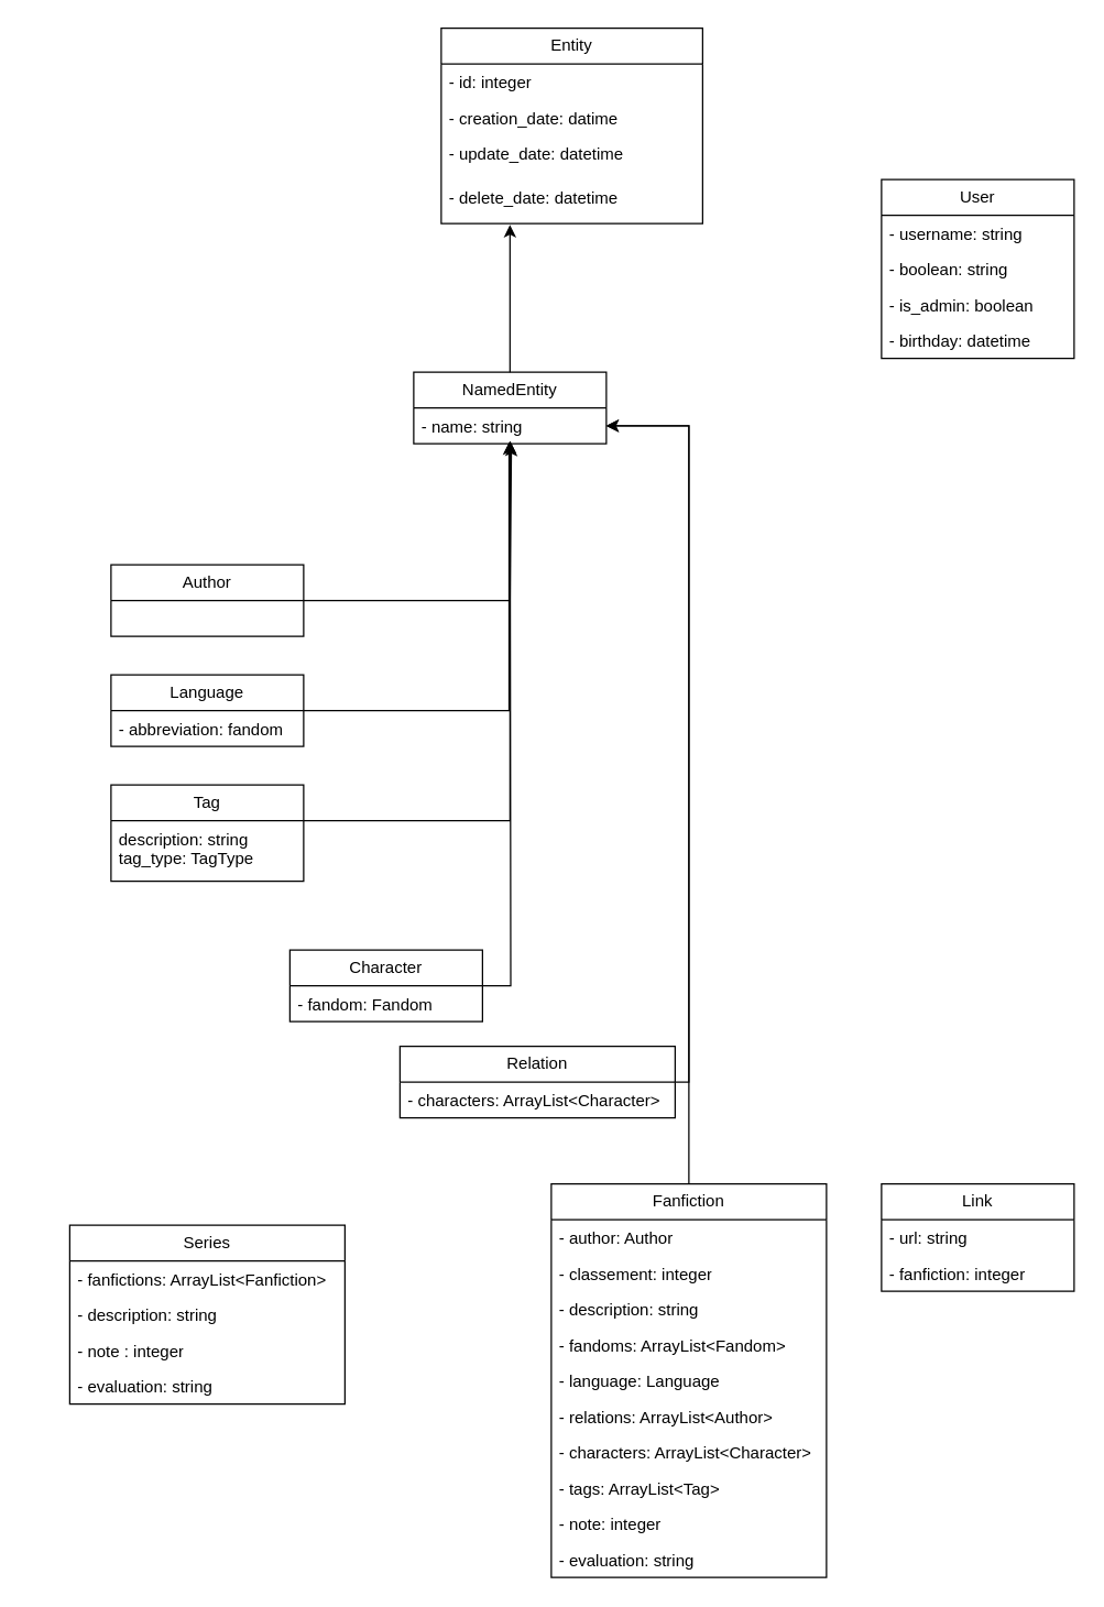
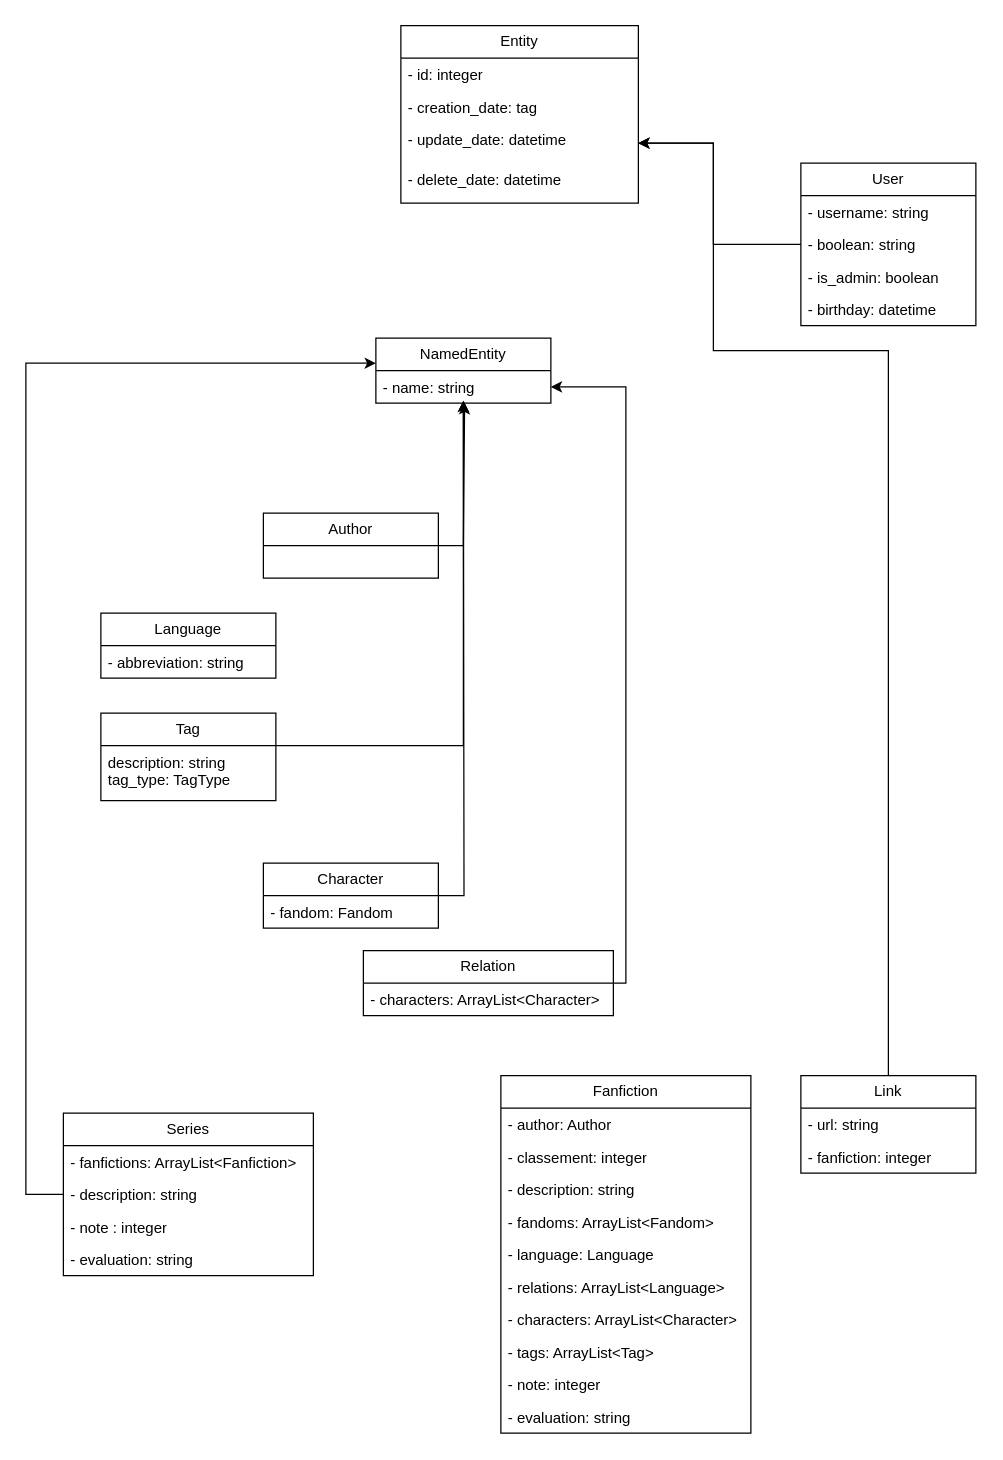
- <mxCell id="4" value="- creation_date: datime" style="text;strokeColor=none;fillColor=none;align=left;verticalAlign=top;spacingLeft=4;spacingRight=4;overflow=hidden;rotatable=0;points=[[0,0.5],[1,0.5]];portConstraint=eastwest;whiteSpace=wrap;html=1;" vertex="1" parent="2"><mxGeometry y="52" width="190" height="26" as="geometry" /></mxCell>
+ <mxCell id="4" value="- creation_date: tag" style="text;strokeColor=none;fillColor=none;align=left;verticalAlign=top;spacingLeft=4;spacingRight=4;overflow=hidden;rotatable=0;points=[[0,0.5],[1,0.5]];portConstraint=eastwest;whiteSpace=wrap;html=1;" vertex="1" parent="2"><mxGeometry y="52" width="190" height="26" as="geometry" /></mxCell>
+ <mxCell id="12" value="" style="edgeStyle=orthogonalEdgeStyle;rounded=0;orthogonalLoop=1;jettySize=auto;html=1;" edge="1" parent="1" source="9" target="5"><mxGeometry relative="1" as="geometry"><Array as="points"><mxPoint x="570" y="195" /><mxPoint x="570" y="114" /></Array></mxGeometry></mxCell>
- <mxCell id="20" style="edgeStyle=orthogonalEdgeStyle;rounded=0;orthogonalLoop=1;jettySize=auto;html=1;entryX=0.263;entryY=1.031;entryDx=0;entryDy=0;entryPerimeter=0;" edge="1" parent="1" source="13" target="6"><mxGeometry relative="1" as="geometry" /></mxCell>
- <mxCell id="15" value="Author" style="swimlane;fontStyle=0;childLayout=stackLayout;horizontal=1;startSize=26;fillColor=none;horizontalStack=0;resizeParent=1;resizeParentMax=0;resizeLast=0;collapsible=1;marginBottom=0;whiteSpace=wrap;html=1;" vertex="1" parent="1"><mxGeometry x="80" y="410" width="140" height="52" as="geometry" /></mxCell>
+ <mxCell id="15" value="Author" style="swimlane;fontStyle=0;childLayout=stackLayout;horizontal=1;startSize=26;fillColor=none;horizontalStack=0;resizeParent=1;resizeParentMax=0;resizeLast=0;collapsible=1;marginBottom=0;whiteSpace=wrap;html=1;" vertex="1" parent="1"><mxGeometry x="210" y="410" width="140" height="52" as="geometry" /></mxCell>
+ <mxCell id="40" style="edgeStyle=orthogonalEdgeStyle;rounded=0;orthogonalLoop=1;jettySize=auto;html=1;entryX=1;entryY=0.5;entryDx=0;entryDy=0;exitX=0.5;exitY=0;exitDx=0;exitDy=0;" edge="1" parent="1" source="41" target="5"><mxGeometry relative="1" as="geometry"><Array as="points"><mxPoint x="710" y="280" /><mxPoint x="570" y="280" /><mxPoint x="570" y="114" /></Array></mxGeometry></mxCell>
+ <mxCell id="49" style="edgeStyle=orthogonalEdgeStyle;rounded=0;orthogonalLoop=1;jettySize=auto;html=1;entryX=0;entryY=0.385;entryDx=0;entryDy=0;entryPerimeter=0;" edge="1" parent="1" source="44" target="13"><mxGeometry relative="1" as="geometry"><Array as="points"><mxPoint x="20" y="955" /><mxPoint x="20" y="290" /></Array></mxGeometry></mxCell>
- <mxCell id="22" style="edgeStyle=orthogonalEdgeStyle;rounded=0;orthogonalLoop=1;jettySize=auto;html=1;entryX=0.495;entryY=0.962;entryDx=0;entryDy=0;entryPerimeter=0;" edge="1" parent="1" source="16" target="14"><mxGeometry relative="1" as="geometry"><Array as="points"><mxPoint x="370" y="516" /><mxPoint x="370" y="321" /></Array></mxGeometry></mxCell>
- <mxCell id="17" value="- abbreviation: fandom" style="text;strokeColor=none;fillColor=none;align=left;verticalAlign=top;spacingLeft=4;spacingRight=4;overflow=hidden;rotatable=0;points=[[0,0.5],[1,0.5]];portConstraint=eastwest;whiteSpace=wrap;html=1;" vertex="1" parent="16"><mxGeometry y="26" width="140" height="26" as="geometry" /></mxCell>
+ <mxCell id="17" value="- abbreviation: string" style="text;strokeColor=none;fillColor=none;align=left;verticalAlign=top;spacingLeft=4;spacingRight=4;overflow=hidden;rotatable=0;points=[[0,0.5],[1,0.5]];portConstraint=eastwest;whiteSpace=wrap;html=1;" vertex="1" parent="16"><mxGeometry y="26" width="140" height="26" as="geometry" /></mxCell>
- <mxCell id="28" style="edgeStyle=orthogonalEdgeStyle;rounded=0;orthogonalLoop=1;jettySize=auto;html=1;entryX=1;entryY=0.5;entryDx=0;entryDy=0;" edge="1" parent="1" source="29" target="14"><mxGeometry relative="1" as="geometry" /></mxCell>
- <mxCell id="35" value="- relations: ArrayList&amp;lt;Author&amp;gt;" style="text;strokeColor=none;fillColor=none;align=left;verticalAlign=top;spacingLeft=4;spacingRight=4;overflow=hidden;rotatable=0;points=[[0,0.5],[1,0.5]];portConstraint=eastwest;whiteSpace=wrap;html=1;" vertex="1" parent="29"><mxGeometry y="156" width="200" height="26" as="geometry" /></mxCell>
+ <mxCell id="35" value="- relations: ArrayList&amp;lt;Language&amp;gt;" style="text;strokeColor=none;fillColor=none;align=left;verticalAlign=top;spacingLeft=4;spacingRight=4;overflow=hidden;rotatable=0;points=[[0,0.5],[1,0.5]];portConstraint=eastwest;whiteSpace=wrap;html=1;" vertex="1" parent="29"><mxGeometry y="156" width="200" height="26" as="geometry" /></mxCell>
